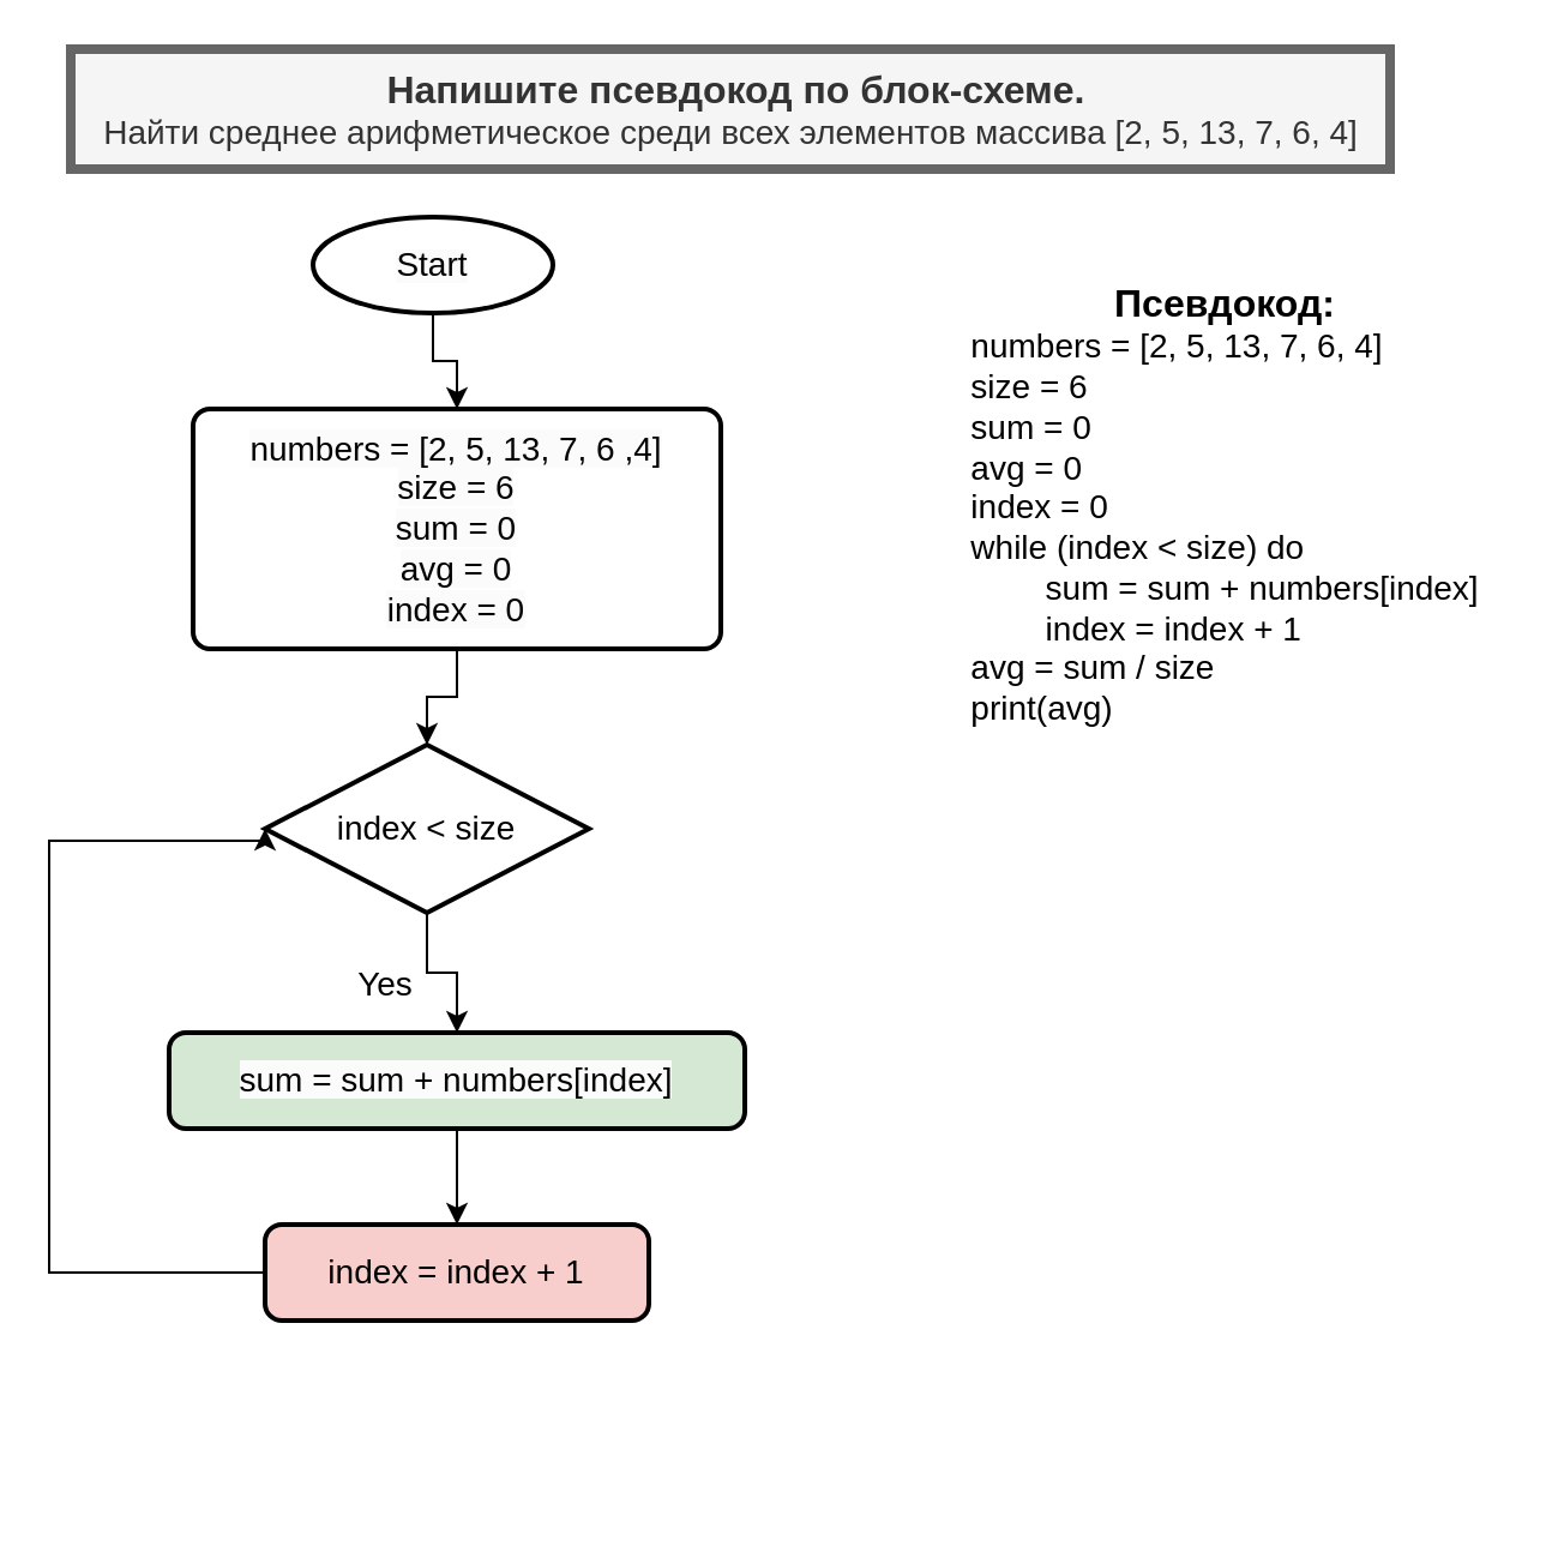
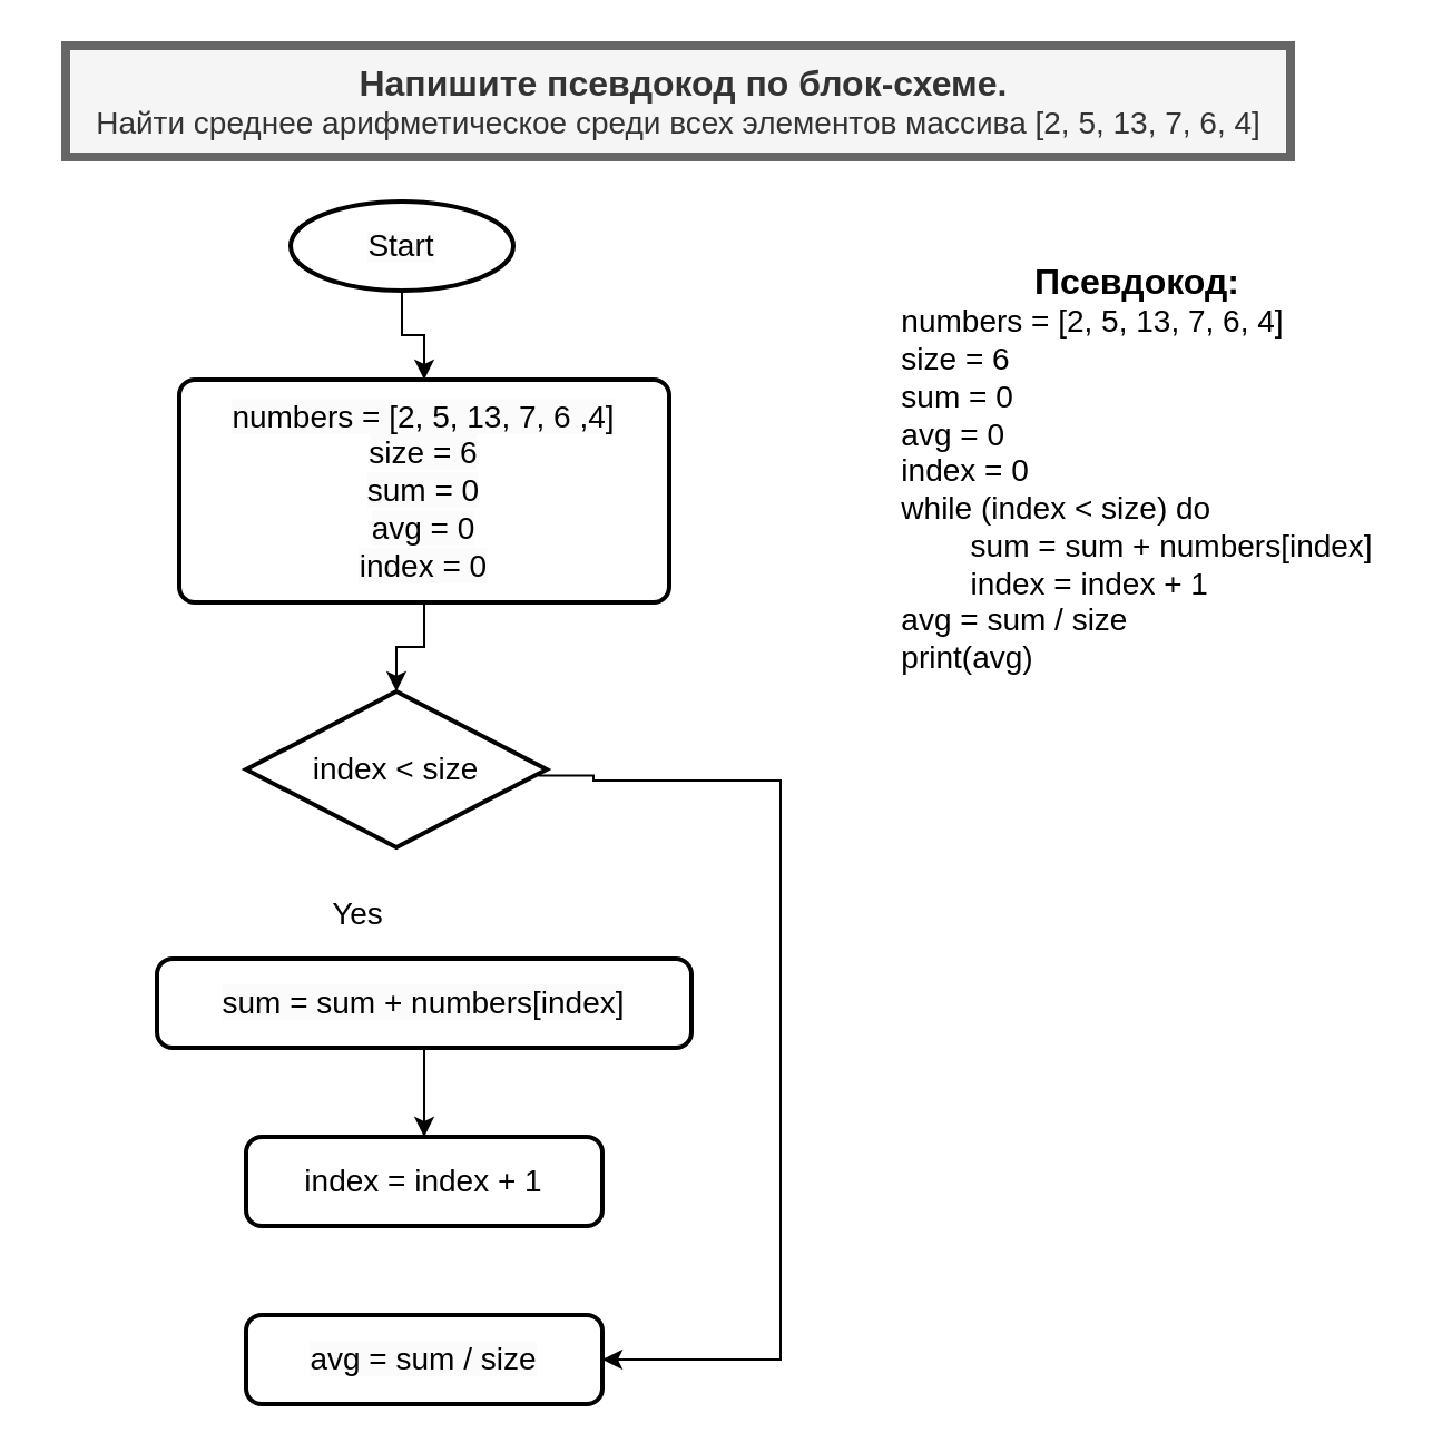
- <mxCell id="9" value="" style="edgeStyle=orthogonalEdgeStyle;rounded=0;orthogonalLoop=1;jettySize=auto;html=1;" parent="1" source="11" target="13" edge="1"><mxGeometry relative="1" as="geometry" /></mxCell>
- <mxCell id="14" style="edgeStyle=orthogonalEdgeStyle;rounded=0;orthogonalLoop=1;jettySize=auto;html=1;entryX=0;entryY=0.5;entryDx=0;entryDy=0;entryPerimeter=0;" parent="1" source="15" target="11" edge="1"><mxGeometry relative="1" as="geometry"><mxPoint x="130" y="340" as="targetPoint" /><Array as="points"><mxPoint x="20" y="530" /><mxPoint x="20" y="350" /></Array></mxGeometry></mxCell>
- <mxCell id="13" value="&lt;font style=&quot;font-size: 14px;&quot;&gt;&lt;span style=&quot;color: rgb(0, 0, 0); font-family: Helvetica; font-style: normal; font-variant-ligatures: normal; font-variant-caps: normal; font-weight: 400; letter-spacing: normal; orphans: 2; text-align: center; text-indent: 0px; text-transform: none; widows: 2; word-spacing: 0px; -webkit-text-stroke-width: 0px; background-color: rgb(251, 251, 251); text-decoration-thickness: initial; text-decoration-style: initial; text-decoration-color: initial; float: none; display: inline !important;&quot;&gt;sum = sum + numbers[index]&lt;/span&gt;&lt;br&gt;&lt;/font&gt;" style="rounded=1;whiteSpace=wrap;html=1;absoluteArcSize=1;arcSize=14;strokeWidth=2;fontSize=14;fillColor=#d5e8d4;" parent="1" vertex="1"><mxGeometry x="70" y="430" width="240" height="40" as="geometry" /></mxCell>
+ <mxCell id="13" value="&lt;font style=&quot;font-size: 14px;&quot;&gt;&lt;span style=&quot;color: rgb(0, 0, 0); font-family: Helvetica; font-style: normal; font-variant-ligatures: normal; font-variant-caps: normal; font-weight: 400; letter-spacing: normal; orphans: 2; text-align: center; text-indent: 0px; text-transform: none; widows: 2; word-spacing: 0px; -webkit-text-stroke-width: 0px; background-color: rgb(251, 251, 251); text-decoration-thickness: initial; text-decoration-style: initial; text-decoration-color: initial; float: none; display: inline !important;&quot;&gt;sum = sum + numbers[index]&lt;/span&gt;&lt;br&gt;&lt;/font&gt;" style="rounded=1;whiteSpace=wrap;html=1;absoluteArcSize=1;arcSize=14;strokeWidth=2;fontSize=14;" parent="1" vertex="1"><mxGeometry x="70" y="430" width="240" height="40" as="geometry" /></mxCell>
+ <mxCell id="10" value="" style="edgeStyle=orthogonalEdgeStyle;rounded=0;orthogonalLoop=1;jettySize=auto;html=1;entryX=1;entryY=0.5;entryDx=0;entryDy=0;exitX=0.973;exitY=0.54;exitDx=0;exitDy=0;exitPerimeter=0;" parent="1" source="11" target="17" edge="1"><mxGeometry relative="1" as="geometry"><Array as="points"><mxPoint x="266" y="350" /><mxPoint x="350" y="350" /><mxPoint x="350" y="610" /></Array></mxGeometry></mxCell>
- <mxCell id="15" value="&lt;font style=&quot;font-size: 14px;&quot;&gt;index = index + 1&lt;br&gt;&lt;/font&gt;" style="rounded=1;whiteSpace=wrap;html=1;absoluteArcSize=1;arcSize=14;strokeWidth=2;fontSize=14;fillColor=#f8cecc;" parent="1" vertex="1"><mxGeometry x="110" y="510" width="160" height="40" as="geometry" /></mxCell>
+ <mxCell id="15" value="&lt;font style=&quot;font-size: 14px;&quot;&gt;index = index + 1&lt;br&gt;&lt;/font&gt;" style="rounded=1;whiteSpace=wrap;html=1;absoluteArcSize=1;arcSize=14;strokeWidth=2;fontSize=14;" parent="1" vertex="1"><mxGeometry x="110" y="510" width="160" height="40" as="geometry" /></mxCell>
+ <mxCell id="17" value="&lt;font style=&quot;font-size: 14px;&quot;&gt;&lt;span style=&quot;color: rgb(0, 0, 0); font-family: Helvetica; font-style: normal; font-variant-ligatures: normal; font-variant-caps: normal; font-weight: 400; letter-spacing: normal; orphans: 2; text-align: center; text-indent: 0px; text-transform: none; widows: 2; word-spacing: 0px; -webkit-text-stroke-width: 0px; background-color: rgb(251, 251, 251); text-decoration-thickness: initial; text-decoration-style: initial; text-decoration-color: initial; float: none; display: inline !important;&quot;&gt;avg = sum / size&lt;/span&gt;&lt;br&gt;&lt;/font&gt;" style="rounded=1;whiteSpace=wrap;html=1;absoluteArcSize=1;arcSize=14;strokeWidth=2;" parent="1" vertex="1"><mxGeometry x="110" y="590" width="160" height="40" as="geometry" /></mxCell>
